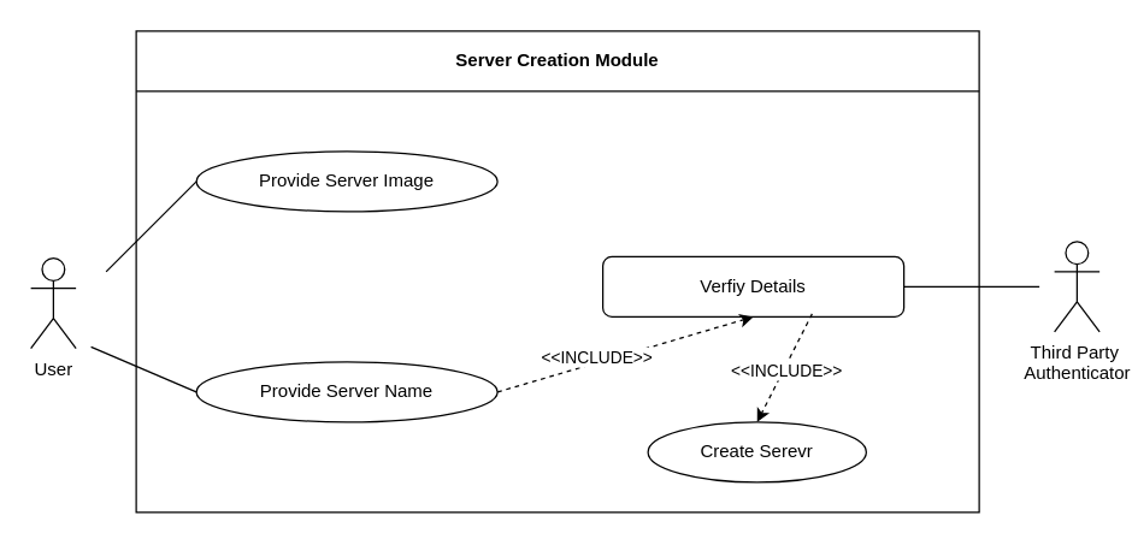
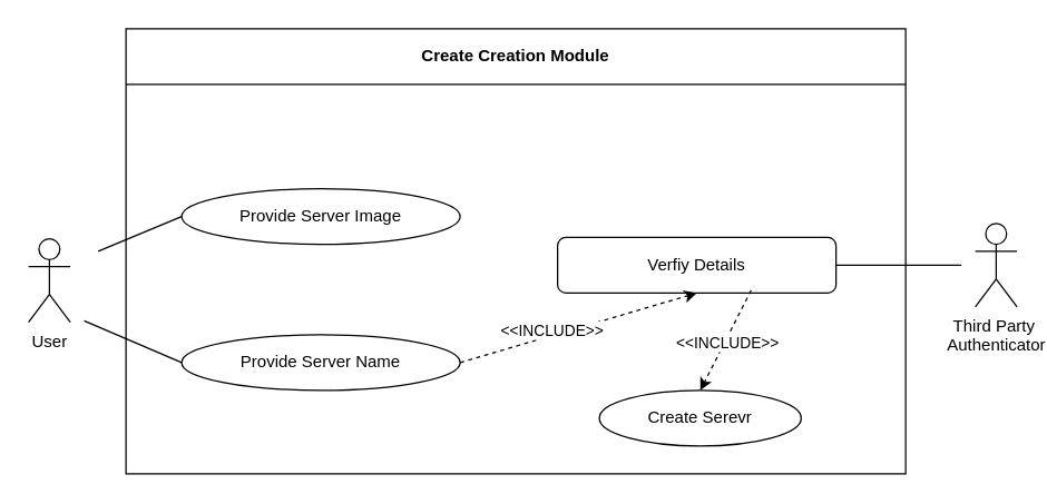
- <mxCell id="2" value="Server Creation Module" style="swimlane;whiteSpace=wrap;html=1;startSize=40;" parent="1" vertex="1"><mxGeometry x="90" y="20" width="560" height="320" as="geometry" /></mxCell>
+ <mxCell id="2" value="Create Creation Module" style="swimlane;whiteSpace=wrap;html=1;startSize=40;" parent="1" vertex="1"><mxGeometry x="90" y="20" width="560" height="320" as="geometry" /></mxCell>
- <mxCell id="4" value="Provide Server Image" style="ellipse;whiteSpace=wrap;html=1;" parent="2" vertex="1"><mxGeometry x="40" y="80" width="200" height="40" as="geometry" /></mxCell>
+ <mxCell id="4" value="Provide Server Image" style="ellipse;whiteSpace=wrap;html=1;" parent="2" vertex="1"><mxGeometry x="40" y="115" width="200" height="40" as="geometry" /></mxCell>
